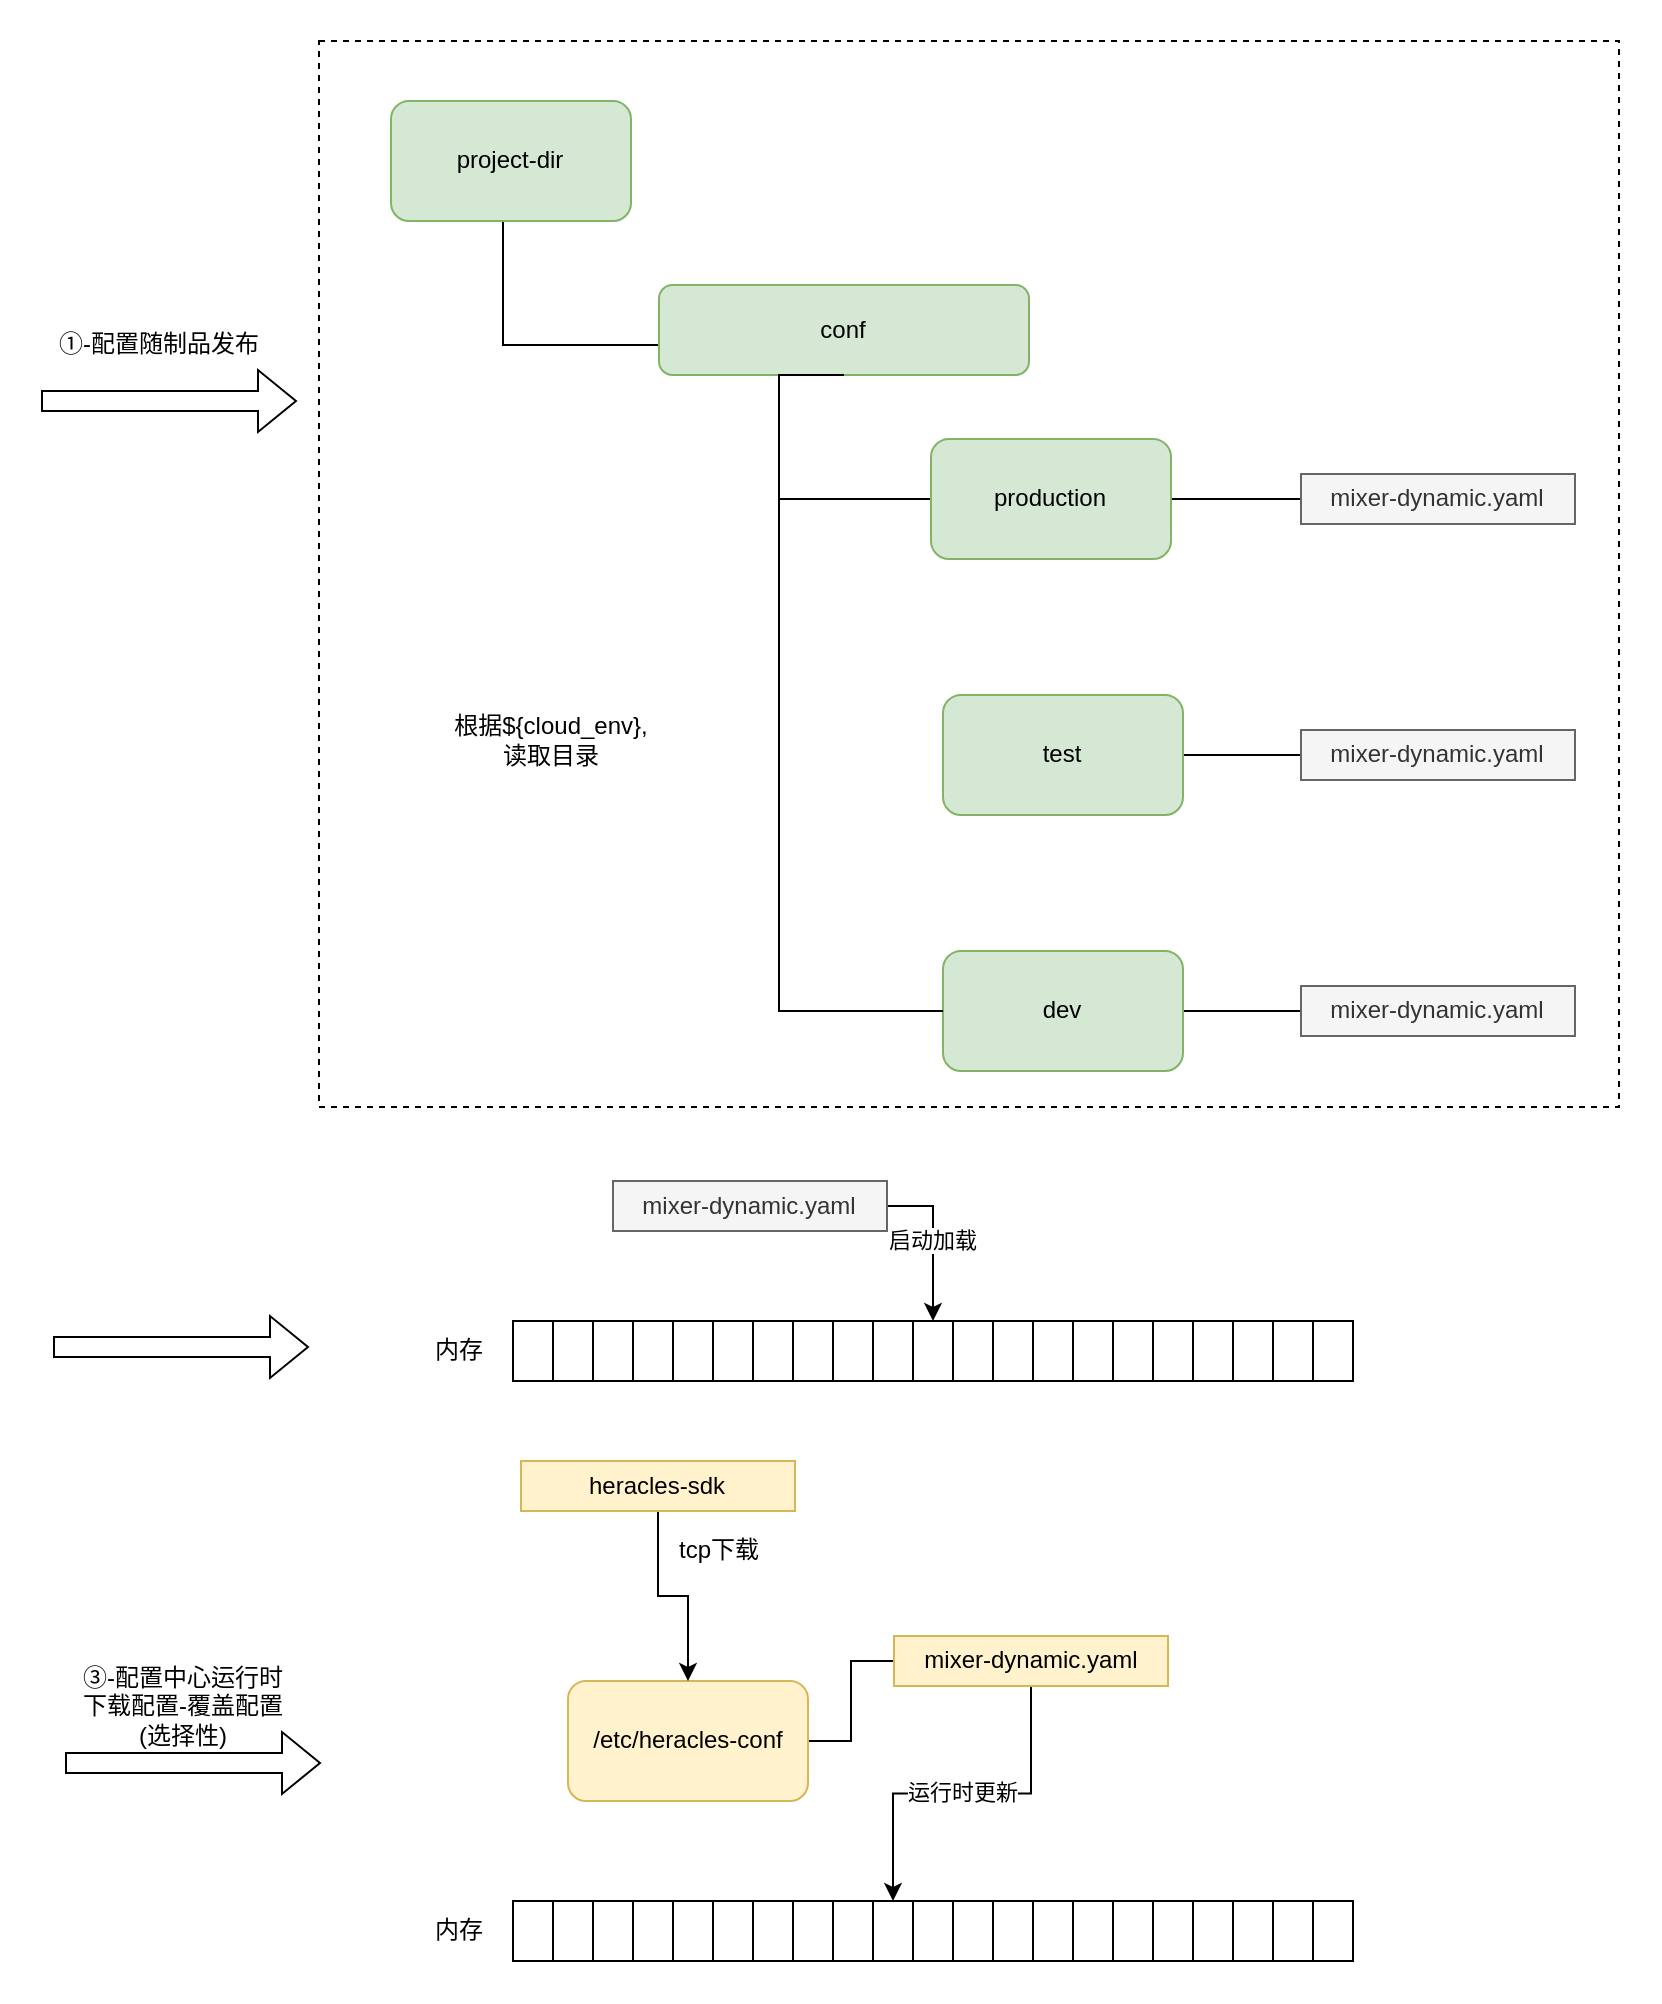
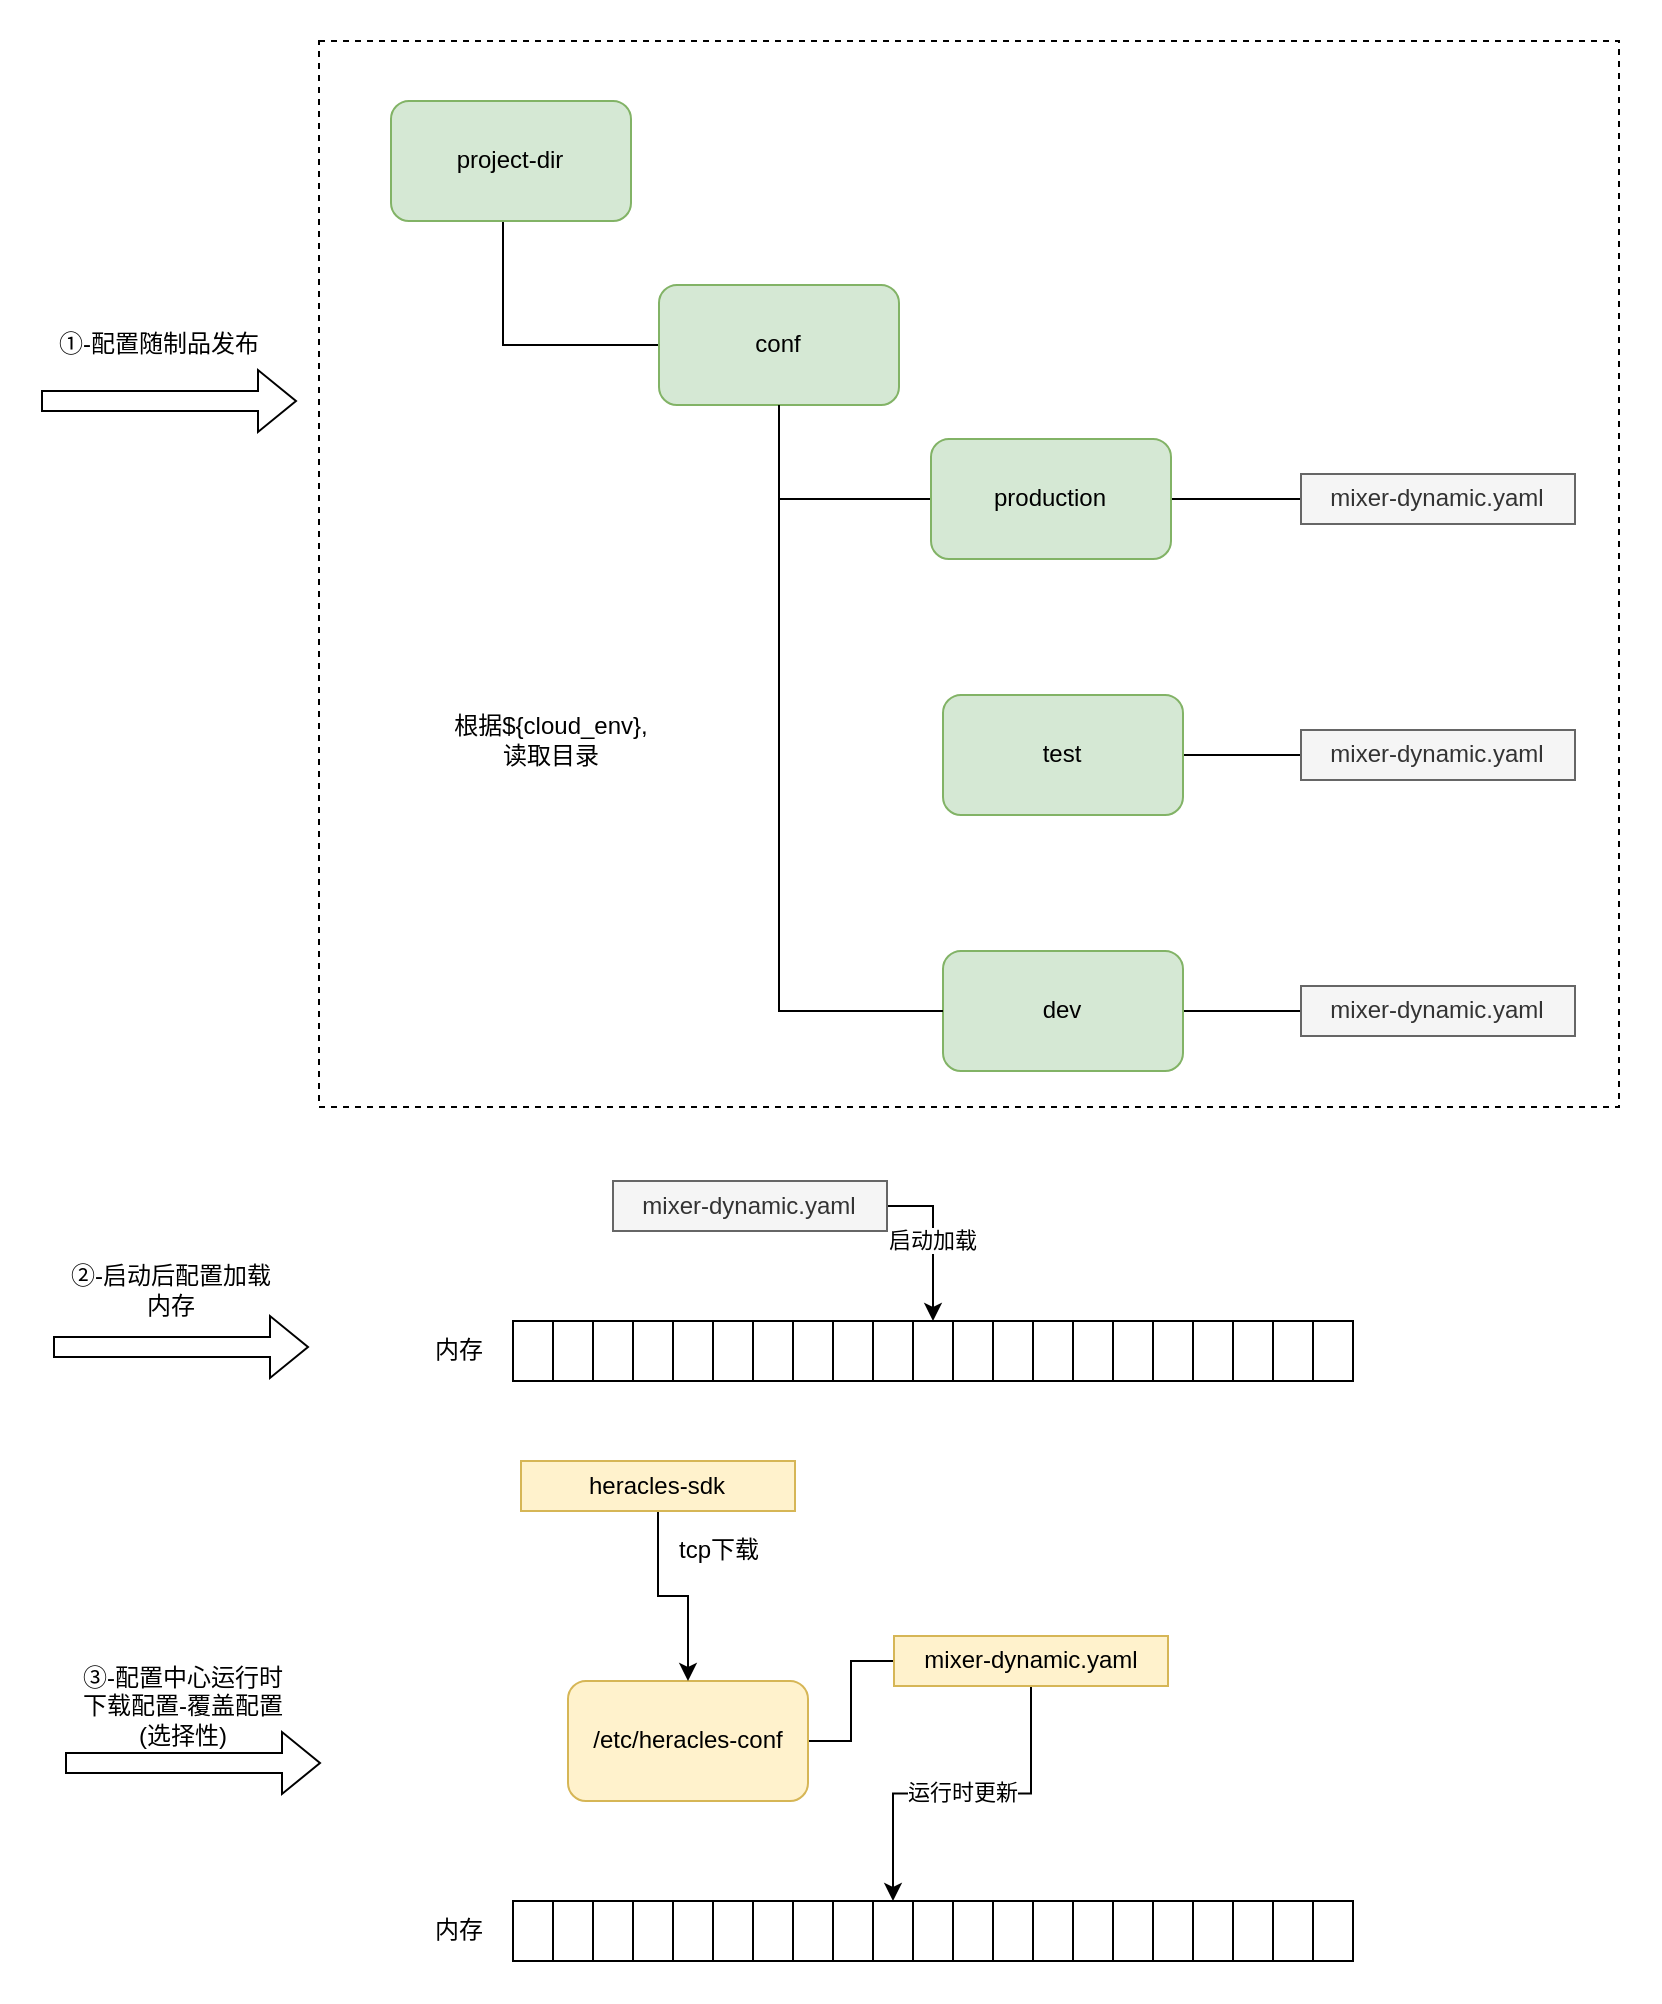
- <mxCell id="6" value="&lt;span&gt;conf&lt;/span&gt;" style="rounded=1;whiteSpace=wrap;html=1;fillColor=#d5e8d4;strokeColor=#82b366;" vertex="1" parent="1"><mxGeometry x="329" y="142" width="185" height="45" as="geometry" /></mxCell>
+ <mxCell id="6" value="&lt;span&gt;conf&lt;/span&gt;" style="rounded=1;whiteSpace=wrap;html=1;fillColor=#d5e8d4;strokeColor=#82b366;" vertex="1" parent="1"><mxGeometry x="329" y="142" width="120" height="60" as="geometry" /></mxCell>
+ <mxCell id="24" value="②-启动后配置加载内存" style="text;html=1;strokeColor=none;fillColor=none;align=center;verticalAlign=middle;whiteSpace=wrap;rounded=0;dashed=1;" vertex="1" parent="1"><mxGeometry x="32" y="630" width="107" height="30" as="geometry" /></mxCell>
